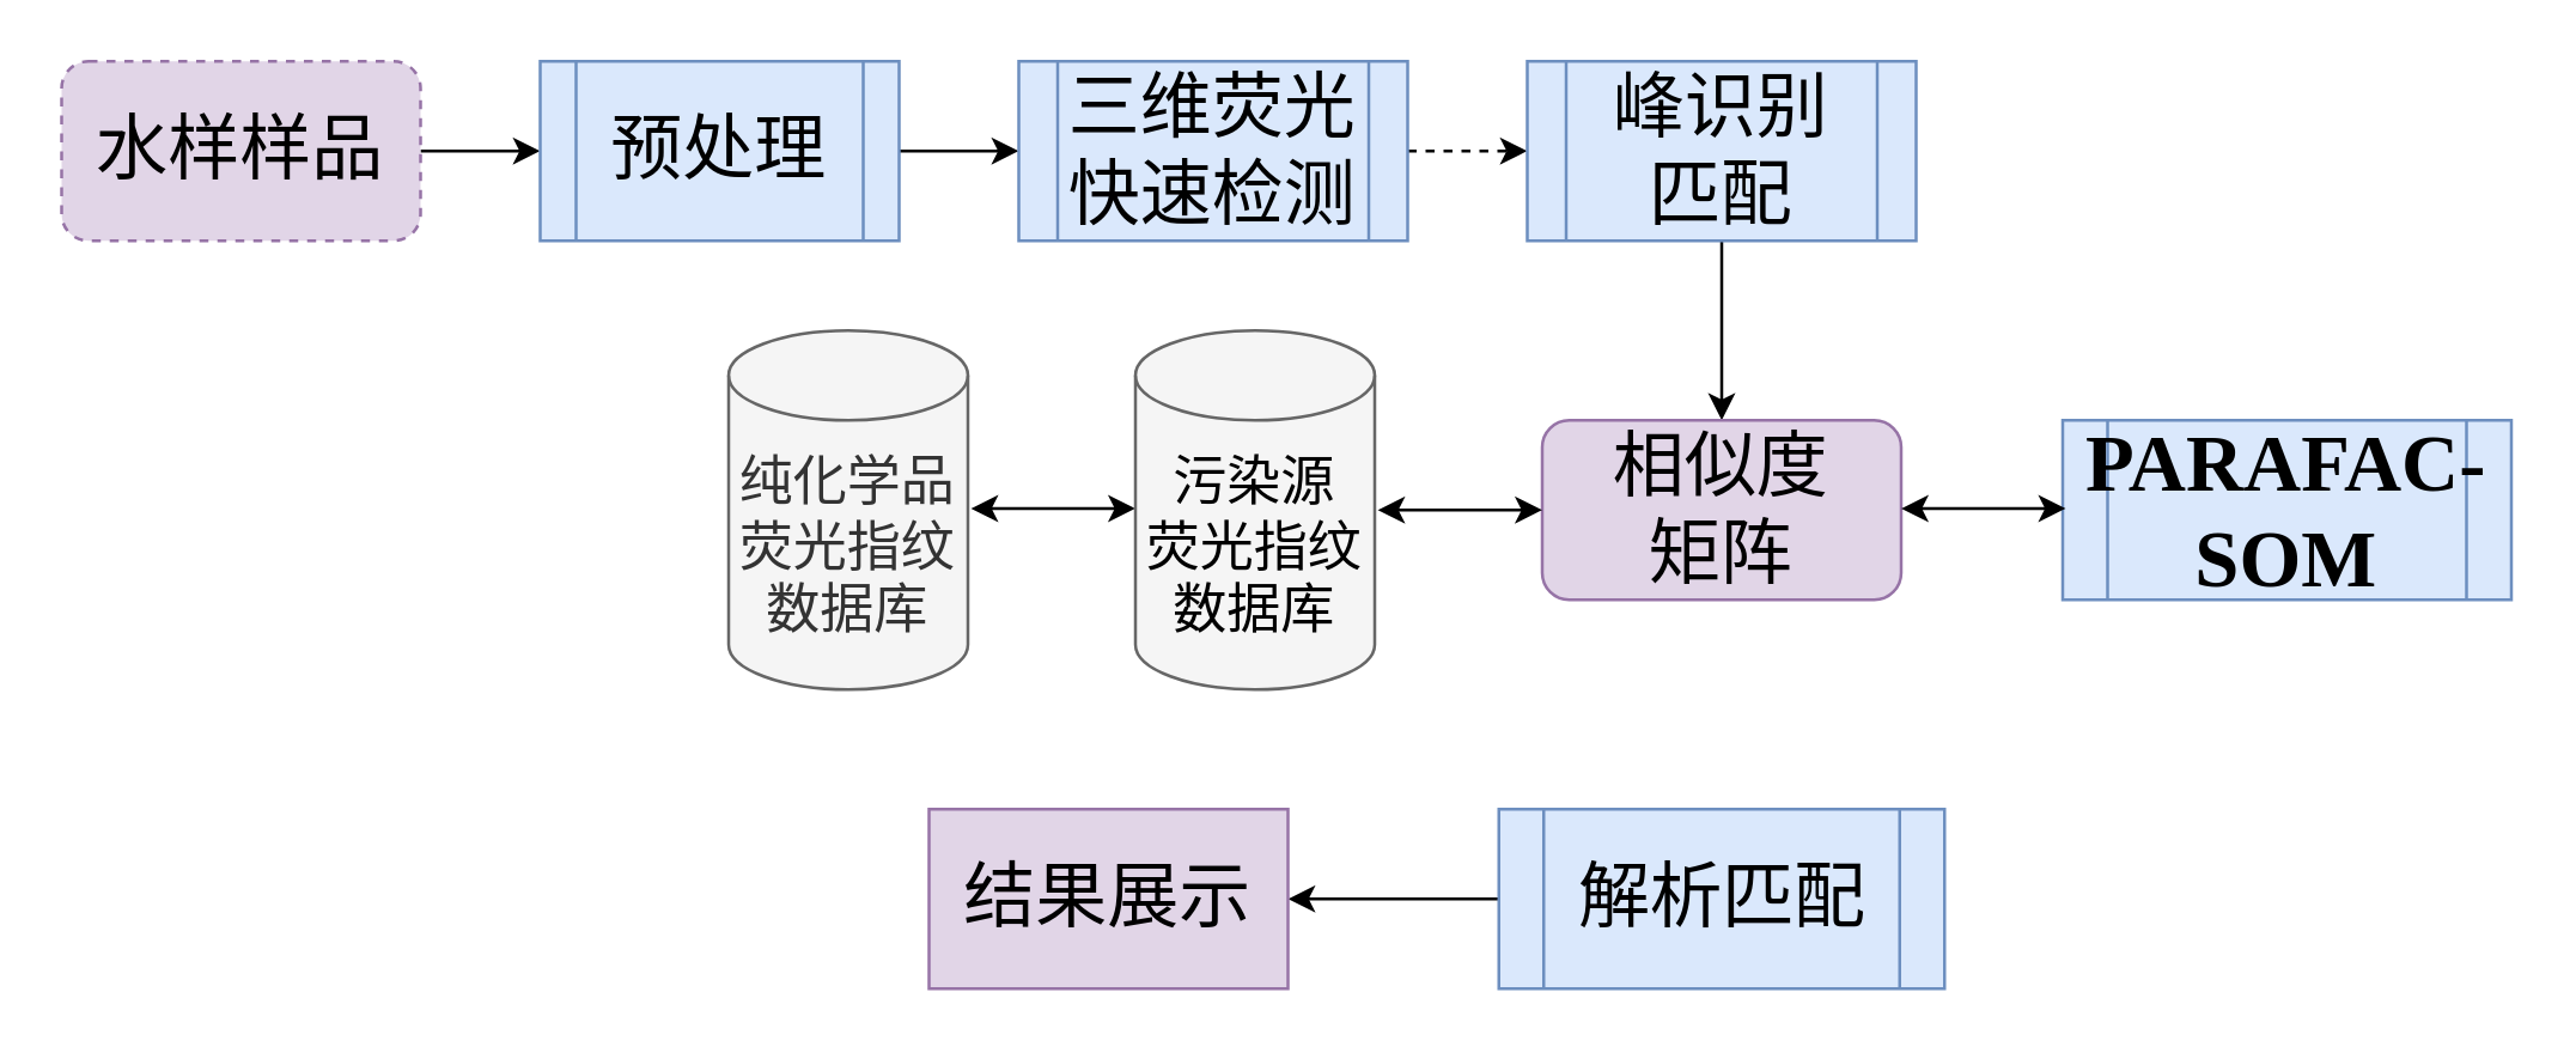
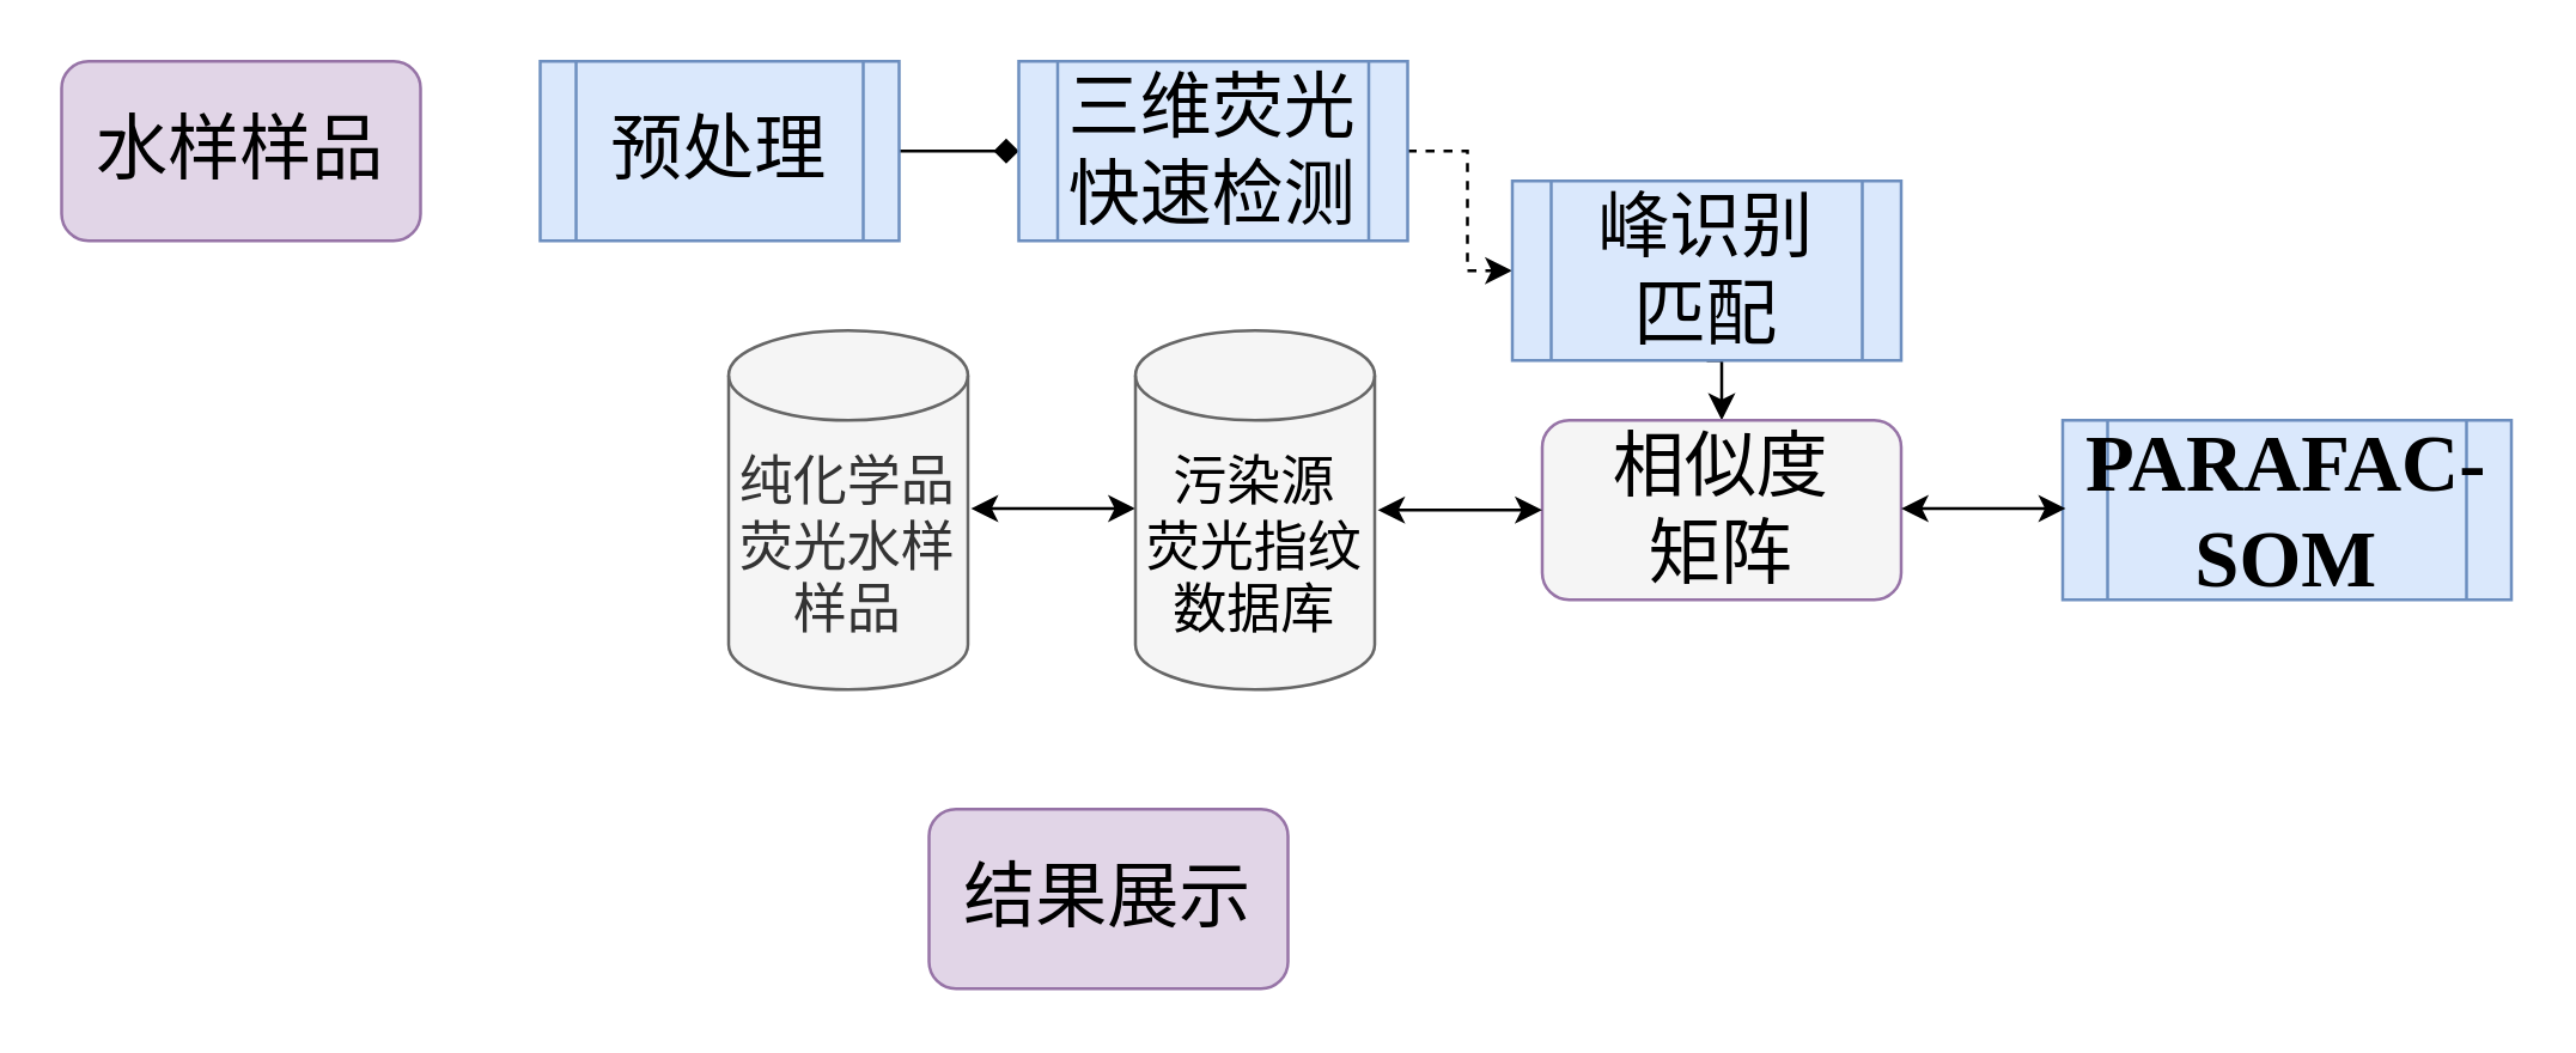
- <mxCell id="3" value="&lt;font style=&quot;font-size: 24px&quot;&gt;水样样品&lt;/font&gt;" style="rounded=1;whiteSpace=wrap;html=1;fillColor=#e1d5e7;strokeColor=#9673a6;dashed=1;" vertex="1" parent="1"><mxGeometry x="20" y="20" width="120" height="60" as="geometry" /></mxCell>
+ <mxCell id="3" value="&lt;font style=&quot;font-size: 24px&quot;&gt;水样样品&lt;/font&gt;" style="rounded=1;whiteSpace=wrap;html=1;fillColor=#e1d5e7;strokeColor=#9673a6;" vertex="1" parent="1"><mxGeometry x="20" y="20" width="120" height="60" as="geometry" /></mxCell>
- <mxCell id="2" style="edgeStyle=orthogonalEdgeStyle;rounded=0;orthogonalLoop=1;jettySize=auto;html=1;exitX=1;exitY=0.5;exitDx=0;exitDy=0;entryX=0;entryY=0.5;entryDx=0;entryDy=0;" edge="1" parent="1" source="3" target="5"><mxGeometry relative="1" as="geometry" /></mxCell>
- <mxCell id="4" style="edgeStyle=orthogonalEdgeStyle;rounded=0;orthogonalLoop=1;jettySize=auto;html=1;exitX=1;exitY=0.5;exitDx=0;exitDy=0;entryX=0;entryY=0.5;entryDx=0;entryDy=0;" edge="1" parent="1" source="5" target="7"><mxGeometry relative="1" as="geometry" /></mxCell>
+ <mxCell id="4" style="edgeStyle=orthogonalEdgeStyle;rounded=0;orthogonalLoop=1;jettySize=auto;html=1;exitX=1;exitY=0.5;exitDx=0;exitDy=0;entryX=0;entryY=0.5;entryDx=0;entryDy=0;endArrow=diamond;" edge="1" parent="1" source="5" target="7"><mxGeometry relative="1" as="geometry" /></mxCell>
- <mxCell id="9" value="&lt;font style=&quot;font-size: 24px&quot;&gt;峰识别&lt;br&gt;匹配&lt;br&gt;&lt;/font&gt;" style="shape=process;whiteSpace=wrap;html=1;backgroundOutline=1;fillColor=#dae8fc;strokeColor=#6c8ebf;" vertex="1" parent="1"><mxGeometry x="510" y="20" width="130" height="60" as="geometry" /></mxCell>
+ <mxCell id="9" value="&lt;font style=&quot;font-size: 24px&quot;&gt;峰识别&lt;br&gt;匹配&lt;br&gt;&lt;/font&gt;" style="shape=process;whiteSpace=wrap;html=1;backgroundOutline=1;fillColor=#dae8fc;strokeColor=#6c8ebf;" vertex="1" parent="1"><mxGeometry x="505" y="60" width="130" height="60" as="geometry" /></mxCell>
- <mxCell id="11" value="&lt;font style=&quot;font-size: 24px&quot;&gt;相似度&lt;br&gt;矩阵&lt;/font&gt;" style="rounded=1;whiteSpace=wrap;html=1;fillColor=#e1d5e7;strokeColor=#9673a6;" vertex="1" parent="1"><mxGeometry x="515" y="140" width="120" height="60" as="geometry" /></mxCell>
+ <mxCell id="11" value="&lt;font style=&quot;font-size: 24px&quot;&gt;相似度&lt;br&gt;矩阵&lt;/font&gt;" style="rounded=1;whiteSpace=wrap;html=1;fillColor=#f5f5f5;strokeColor=#9673a6;" vertex="1" parent="1"><mxGeometry x="515" y="140" width="120" height="60" as="geometry" /></mxCell>
- <mxCell id="18" value="&lt;span style=&quot;font-size: 18px&quot;&gt;纯化学品荧光&lt;/span&gt;&lt;span style=&quot;font-size: 18px&quot;&gt;指纹数据库&lt;/span&gt;" style="shape=cylinder3;whiteSpace=wrap;html=1;boundedLbl=1;backgroundOutline=1;size=15;fillColor=#f5f5f5;strokeColor=#666666;fontColor=#333333;" vertex="1" parent="1"><mxGeometry x="243" y="110" width="80" height="120" as="geometry" /></mxCell>
+ <mxCell id="18" value="&lt;span style=&quot;font-size: 18px&quot;&gt;纯化学品荧光&lt;/span&gt;&lt;span style=&quot;font-size: 18px&quot;&gt;水样样品&lt;/span&gt;" style="shape=cylinder3;whiteSpace=wrap;html=1;boundedLbl=1;backgroundOutline=1;size=15;fillColor=#f5f5f5;strokeColor=#666666;fontColor=#333333;" vertex="1" parent="1"><mxGeometry x="243" y="110" width="80" height="120" as="geometry" /></mxCell>
- <mxCell id="17" value="&lt;font style=&quot;font-size: 24px&quot;&gt;结果展示&lt;/font&gt;" style="whiteSpace=wrap;html=1;fillColor=#e1d5e7;strokeColor=#9673a6;rounded=0;" vertex="1" parent="1"><mxGeometry x="310" y="270" width="120" height="60" as="geometry" /></mxCell>
+ <mxCell id="17" value="&lt;font style=&quot;font-size: 24px&quot;&gt;结果展示&lt;/font&gt;" style="rounded=1;whiteSpace=wrap;html=1;fillColor=#e1d5e7;strokeColor=#9673a6;" vertex="1" parent="1"><mxGeometry x="310" y="270" width="120" height="60" as="geometry" /></mxCell>
- <mxCell id="15" style="edgeStyle=orthogonalEdgeStyle;rounded=0;orthogonalLoop=1;jettySize=auto;html=1;exitX=0;exitY=0.5;exitDx=0;exitDy=0;entryX=1;entryY=0.5;entryDx=0;entryDy=0;" edge="1" parent="1" source="16" target="17"><mxGeometry relative="1" as="geometry" /></mxCell>
- <mxCell id="16" value="&lt;font style=&quot;font-size: 24px&quot;&gt;解析匹配&lt;br&gt;&lt;/font&gt;" style="shape=process;whiteSpace=wrap;html=1;backgroundOutline=1;fillColor=#dae8fc;strokeColor=#6c8ebf;" vertex="1" parent="1"><mxGeometry x="500.5" y="270" width="149" height="60" as="geometry" /></mxCell>
